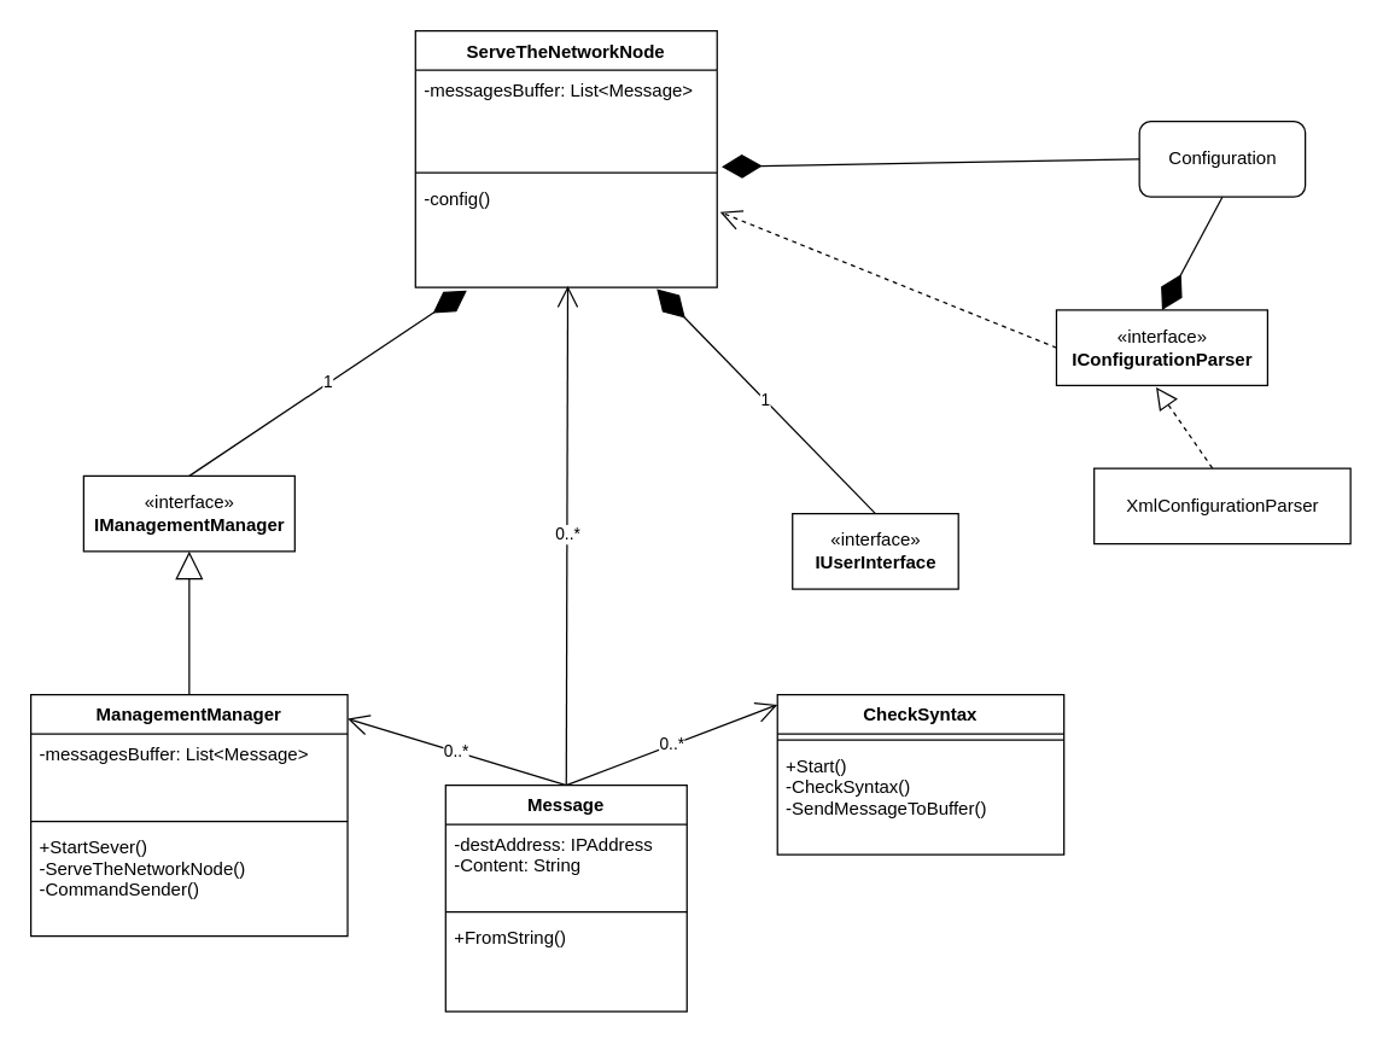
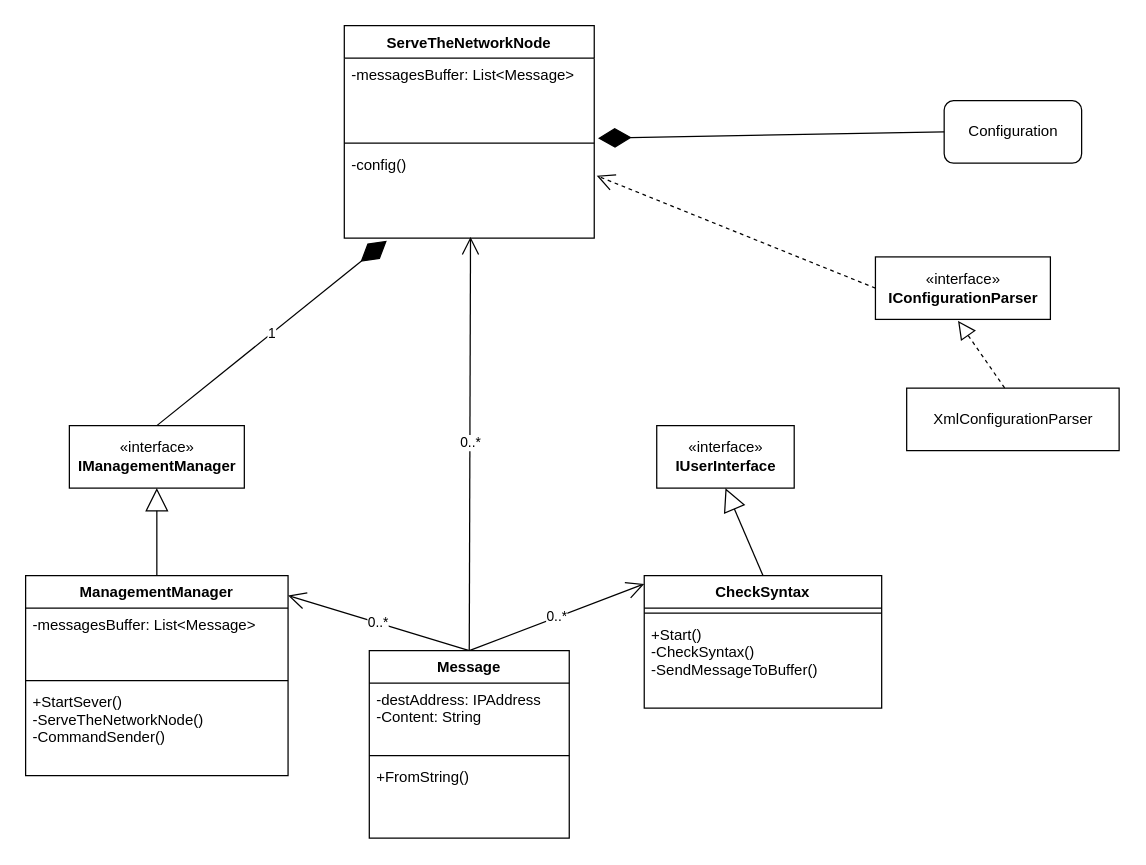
- <mxCell id="27" value="" style="endArrow=diamondThin;endFill=1;endSize=24;html=1;entryX=0.5;entryY=0;entryDx=0;entryDy=0;exitX=0.5;exitY=1;exitDx=0;exitDy=0;" parent="1" source="22" target="23" edge="1"><mxGeometry width="160" relative="1" as="geometry"><mxPoint x="791" y="124" as="sourcePoint" /><mxPoint x="905" y="190" as="targetPoint" /></mxGeometry></mxCell>
- <mxCell id="6" value="1" style="endArrow=diamondThin;endFill=1;endSize=24;html=1;entryX=0.8;entryY=1.014;entryDx=0;entryDy=0;entryPerimeter=0;exitX=0.5;exitY=0;exitDx=0;exitDy=0;" parent="1" source="3" target="12" edge="1"><mxGeometry width="160" relative="1" as="geometry"><mxPoint x="305" y="420" as="sourcePoint" /><mxPoint x="465" y="420" as="targetPoint" /><Array as="points" /></mxGeometry></mxCell>
- <mxCell id="2" value="«interface»&lt;br&gt;&lt;b&gt;IManagementManager&lt;/b&gt;" style="html=1;" parent="1" vertex="1"><mxGeometry x="55" y="315" width="140" height="50" as="geometry" /></mxCell>
+ <mxCell id="2" value="«interface»&lt;br&gt;&lt;b&gt;IManagementManager&lt;/b&gt;" style="html=1;" parent="1" vertex="1"><mxGeometry x="55" y="340" width="140" height="50" as="geometry" /></mxCell>
+ <mxCell id="5" value="" style="endArrow=block;endSize=16;endFill=0;html=1;exitX=0.5;exitY=0;exitDx=0;exitDy=0;entryX=0.5;entryY=1;entryDx=0;entryDy=0;" parent="1" source="19" target="3" edge="1"><mxGeometry width="160" relative="1" as="geometry"><mxPoint x="305" y="420" as="sourcePoint" /><mxPoint x="445" y="690" as="targetPoint" /></mxGeometry></mxCell>
